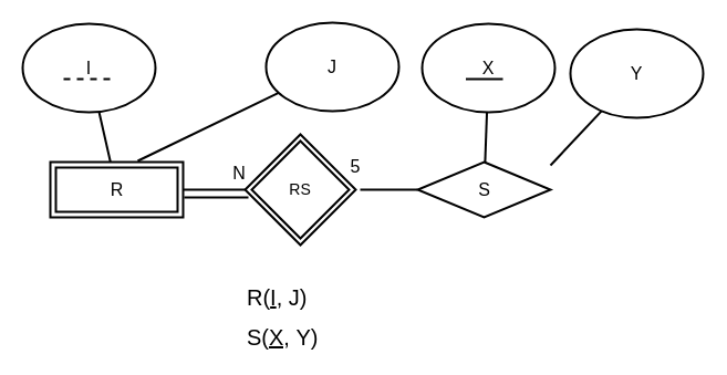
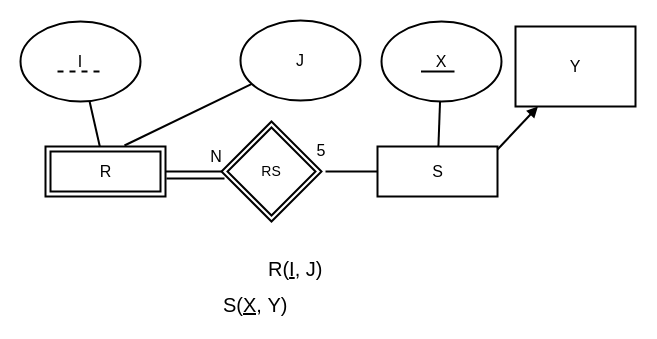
- <mxCell id="17" value="Y" style="ellipse;whiteSpace=wrap;html=1;strokeWidth=2;fillColor=none;fontSize=16;fontStyle=0" parent="1" vertex="1"><mxGeometry x="515" y="26" width="120" height="80" as="geometry" /></mxCell>
+ <mxCell id="17" value="Y" style="whiteSpace=wrap;html=1;strokeWidth=2;fillColor=none;fontSize=16;fontStyle=0;rounded=0;" parent="1" vertex="1"><mxGeometry x="515" y="26" width="120" height="80" as="geometry" /></mxCell>
- <mxCell id="18" value="" style="endArrow=none;html=1;strokeWidth=2;fontSize=16;exitX=1;exitY=0.06;exitDx=0;exitDy=0;exitPerimeter=0;" parent="1" source="3" target="17" edge="1"><mxGeometry width="50" height="50" relative="1" as="geometry"><mxPoint x="571.909" y="151" as="sourcePoint" /><mxPoint x="189" y="246" as="targetPoint" /></mxGeometry></mxCell>
+ <mxCell id="18" value="" style="endArrow=block;html=1;strokeWidth=2;fontSize=16;exitX=1;exitY=0.06;exitDx=0;exitDy=0;exitPerimeter=0;" parent="1" source="3" target="17" edge="1"><mxGeometry width="50" height="50" relative="1" as="geometry"><mxPoint x="571.909" y="151" as="sourcePoint" /><mxPoint x="189" y="246" as="targetPoint" /></mxGeometry></mxCell>
- <mxCell id="3" value="S" style="rhombus;html=1;fillColor=none;fontSize=16;strokeWidth=2;" parent="1" vertex="1"><mxGeometry x="377" y="146" width="120" height="50" as="geometry" /></mxCell>
+ <mxCell id="3" value="S" style="html=1;fillColor=none;fontSize=16;strokeWidth=2;" parent="1" vertex="1"><mxGeometry x="377" y="146" width="120" height="50" as="geometry" /></mxCell>
- <mxCell id="21" value="R(&lt;u style=&quot;font-size: 20px&quot;&gt;I&lt;/u&gt;, J)" style="text;html=1;strokeColor=none;fillColor=none;align=left;verticalAlign=middle;whiteSpace=wrap;rounded=0;fontSize=20;" parent="1" vertex="1"><mxGeometry x="221" y="251" width="74" height="33" as="geometry" /></mxCell>
+ <mxCell id="21" value="R(&lt;u style=&quot;font-size: 20px&quot;&gt;I&lt;/u&gt;, J)" style="text;html=1;strokeColor=none;fillColor=none;align=left;verticalAlign=middle;whiteSpace=wrap;rounded=0;fontSize=20;" parent="1" vertex="1"><mxGeometry x="266" y="251" width="74" height="33" as="geometry" /></mxCell>
